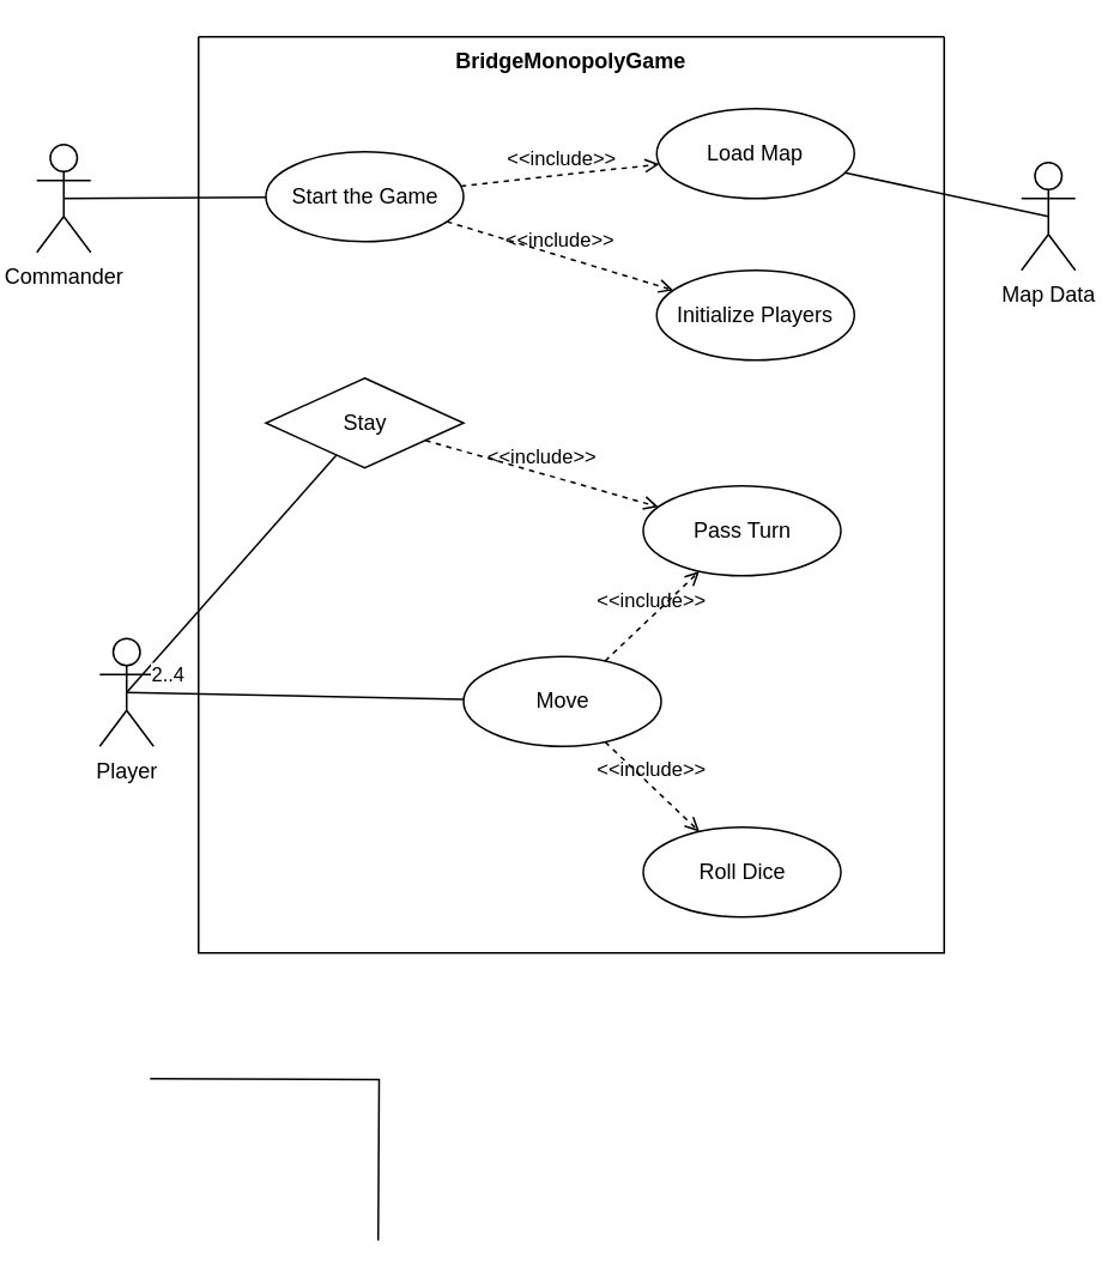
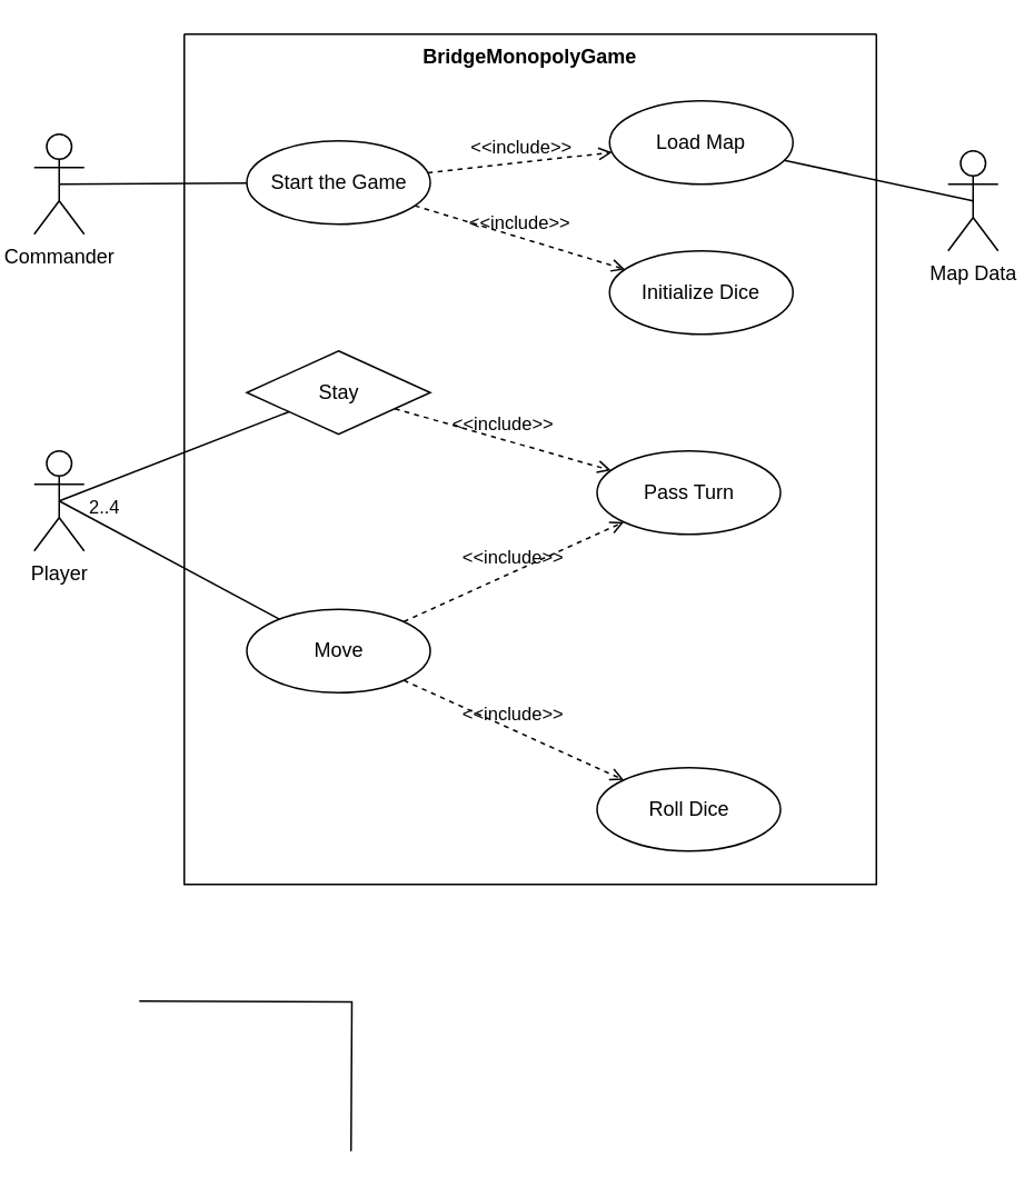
- <mxCell id="13" value="Initialize Players" style="ellipse;whiteSpace=wrap;html=1;" vertex="1" parent="2"><mxGeometry x="255" y="130" width="110" height="50" as="geometry" /></mxCell>
+ <mxCell id="13" value="Initialize Dice" style="ellipse;whiteSpace=wrap;html=1;" vertex="1" parent="2"><mxGeometry x="255" y="130" width="110" height="50" as="geometry" /></mxCell>
- <mxCell id="20" value="Player" style="shape=umlActor;verticalLabelPosition=bottom;verticalAlign=top;html=1;outlineConnect=0;" vertex="1" parent="1"><mxGeometry x="55" y="355" width="30" height="60" as="geometry" /></mxCell>
+ <mxCell id="20" value="Player" style="shape=umlActor;verticalLabelPosition=bottom;verticalAlign=top;html=1;outlineConnect=0;" vertex="1" parent="1"><mxGeometry x="20" y="270" width="30" height="60" as="geometry" /></mxCell>
- <mxCell id="4" value="Move" style="ellipse;whiteSpace=wrap;html=1;" vertex="1" parent="2"><mxGeometry x="147.5" y="345" width="110" height="50" as="geometry" /></mxCell>
+ <mxCell id="4" value="Move" style="ellipse;whiteSpace=wrap;html=1;" vertex="1" parent="2"><mxGeometry x="37.5" y="345" width="110" height="50" as="geometry" /></mxCell>
